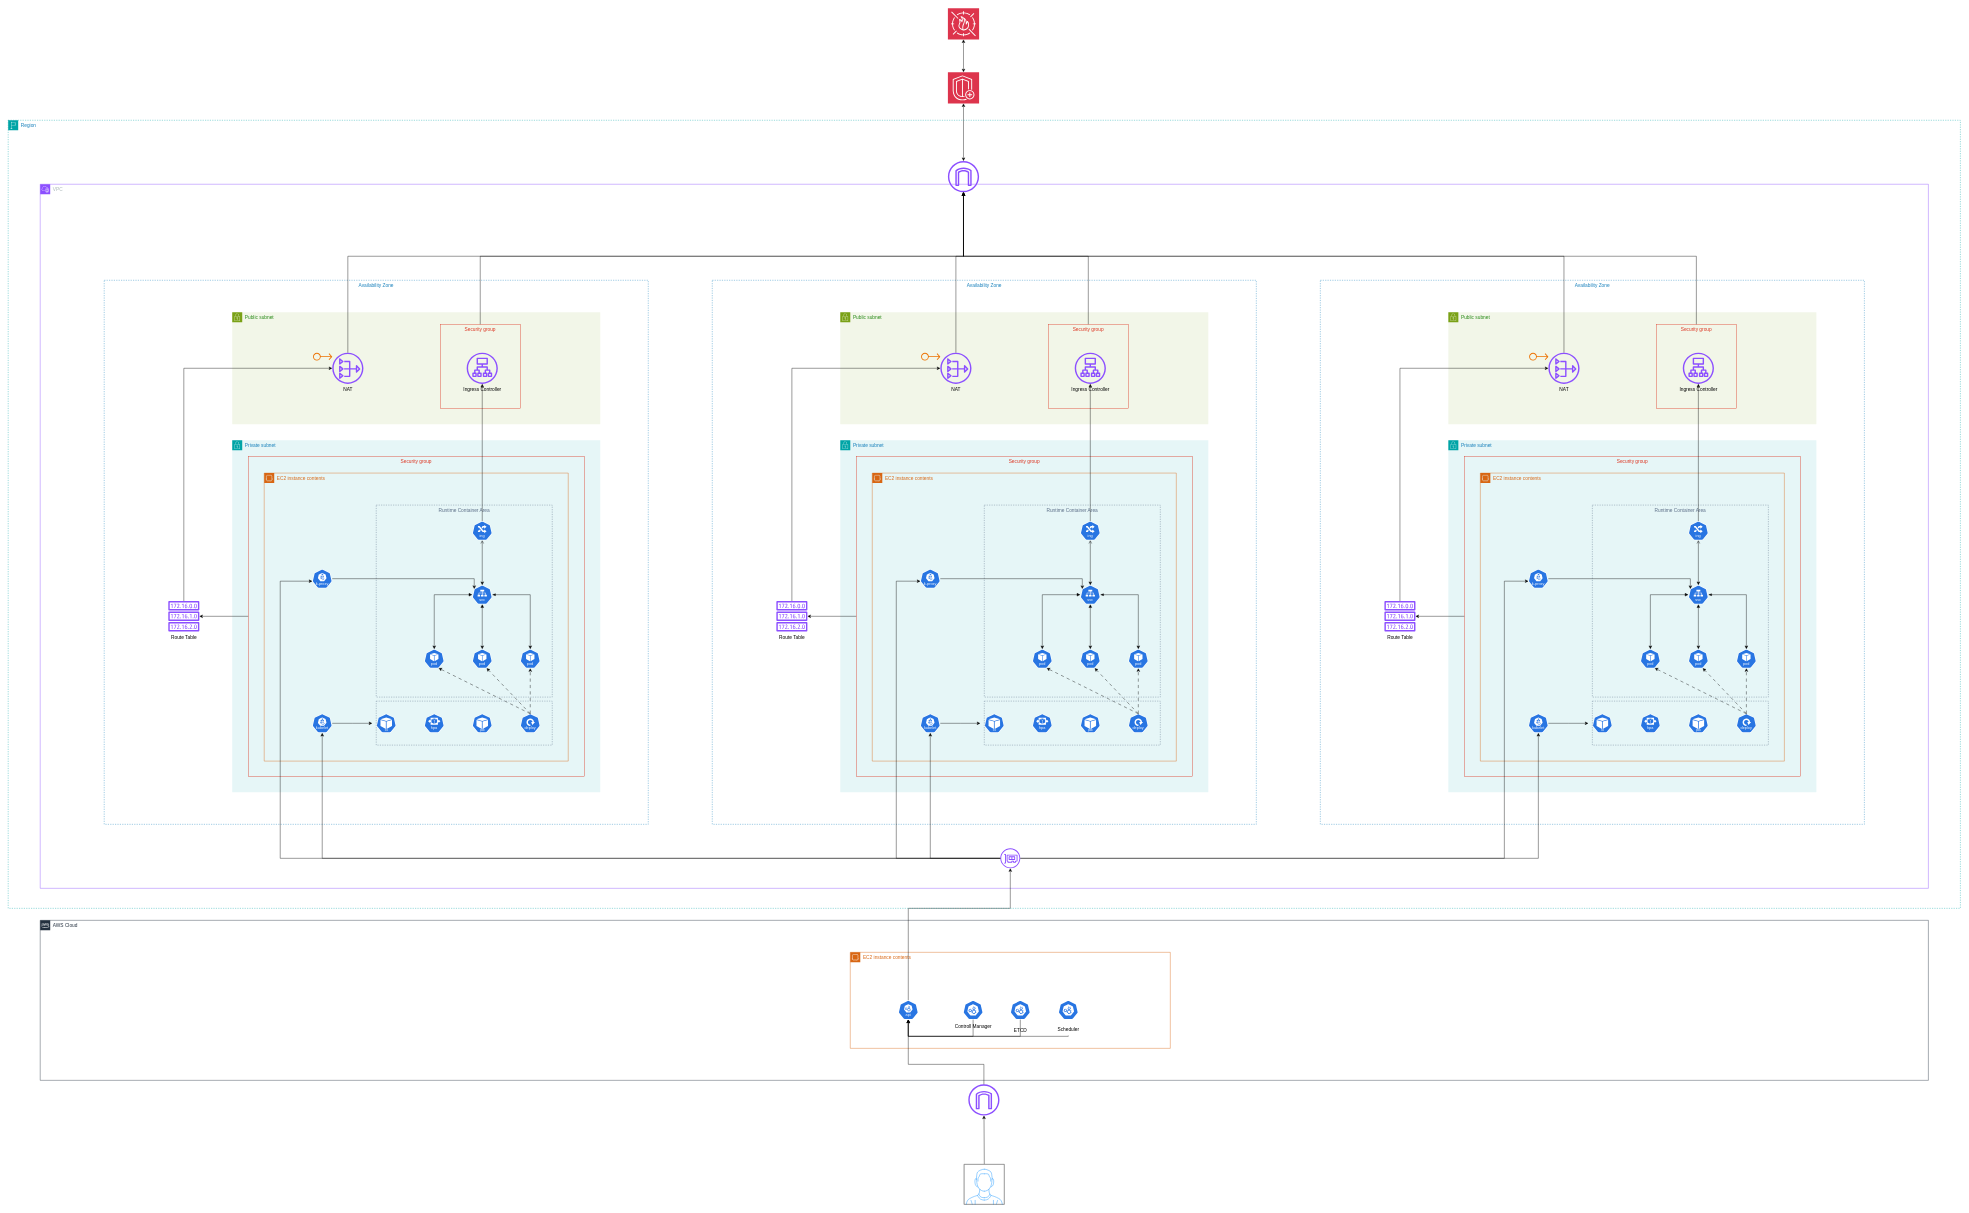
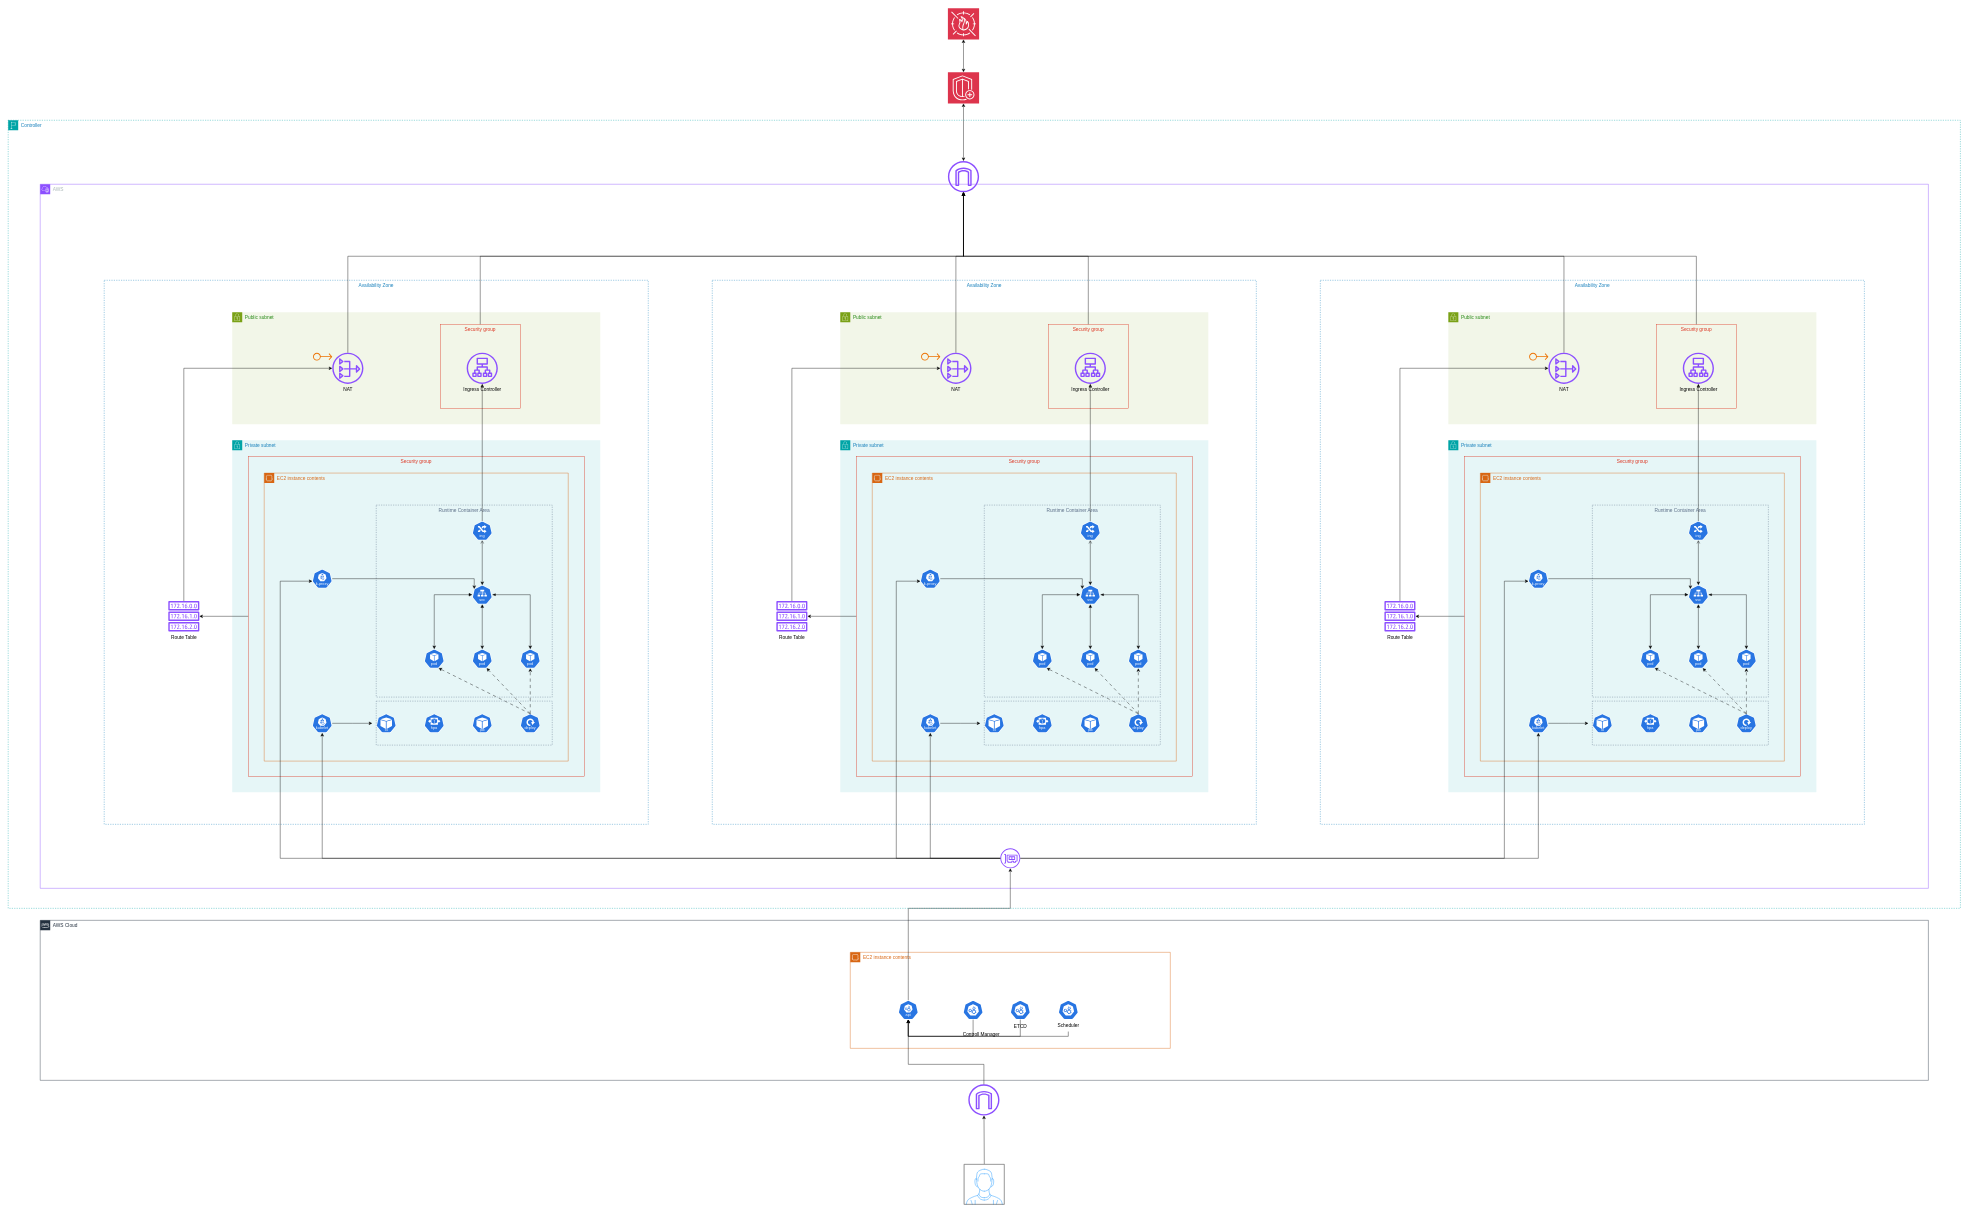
- <mxCell id="154" value="Region" style="points=[[0,0],[0.25,0],[0.5,0],[0.75,0],[1,0],[1,0.25],[1,0.5],[1,0.75],[1,1],[0.75,1],[0.5,1],[0.25,1],[0,1],[0,0.75],[0,0.5],[0,0.25]];outlineConnect=0;gradientColor=none;html=1;whiteSpace=wrap;fontSize=12;fontStyle=0;container=1;pointerEvents=0;collapsible=0;recursiveResize=0;shape=mxgraph.aws4.group;grIcon=mxgraph.aws4.group_region;strokeColor=#00A4A6;fillColor=none;verticalAlign=top;align=left;spacingLeft=30;fontColor=#147EBA;dashed=1;" vertex="1" parent="1"><mxGeometry x="20" y="300" width="4880" height="1970" as="geometry" /></mxCell>
+ <mxCell id="154" value="Controller" style="points=[[0,0],[0.25,0],[0.5,0],[0.75,0],[1,0],[1,0.25],[1,0.5],[1,0.75],[1,1],[0.75,1],[0.5,1],[0.25,1],[0,1],[0,0.75],[0,0.5],[0,0.25]];outlineConnect=0;gradientColor=none;html=1;whiteSpace=wrap;fontSize=12;fontStyle=0;container=1;pointerEvents=0;collapsible=0;recursiveResize=0;shape=mxgraph.aws4.group;grIcon=mxgraph.aws4.group_region;strokeColor=#00A4A6;fillColor=none;verticalAlign=top;align=left;spacingLeft=30;fontColor=#147EBA;dashed=1;" vertex="1" parent="1"><mxGeometry x="20" y="300" width="4880" height="1970" as="geometry" /></mxCell>
- <mxCell id="122" value="VPC" style="points=[[0,0],[0.25,0],[0.5,0],[0.75,0],[1,0],[1,0.25],[1,0.5],[1,0.75],[1,1],[0.75,1],[0.5,1],[0.25,1],[0,1],[0,0.75],[0,0.5],[0,0.25]];outlineConnect=0;gradientColor=none;html=1;whiteSpace=wrap;fontSize=12;fontStyle=0;container=1;pointerEvents=0;collapsible=0;recursiveResize=0;shape=mxgraph.aws4.group;grIcon=mxgraph.aws4.group_vpc2;strokeColor=#8C4FFF;fillColor=none;verticalAlign=top;align=left;spacingLeft=30;fontColor=#AAB7B8;dashed=0;" vertex="1" parent="1"><mxGeometry x="100" y="460" width="4720" height="1760" as="geometry" /></mxCell>
+ <mxCell id="122" value="AWS" style="points=[[0,0],[0.25,0],[0.5,0],[0.75,0],[1,0],[1,0.25],[1,0.5],[1,0.75],[1,1],[0.75,1],[0.5,1],[0.25,1],[0,1],[0,0.75],[0,0.5],[0,0.25]];outlineConnect=0;gradientColor=none;html=1;whiteSpace=wrap;fontSize=12;fontStyle=0;container=1;pointerEvents=0;collapsible=0;recursiveResize=0;shape=mxgraph.aws4.group;grIcon=mxgraph.aws4.group_vpc2;strokeColor=#8C4FFF;fillColor=none;verticalAlign=top;align=left;spacingLeft=30;fontColor=#AAB7B8;dashed=0;" vertex="1" parent="1"><mxGeometry x="100" y="460" width="4720" height="1760" as="geometry" /></mxCell>
- <mxCell id="130" value="Controll Manager" style="text;html=1;align=center;verticalAlign=middle;resizable=0;points=[];autosize=1;strokeColor=none;fillColor=none;" vertex="1" parent="126"><mxGeometry x="247" y="170" width="120" height="30" as="geometry" /></mxCell>
+ <mxCell id="130" value="Controll Manager" style="text;html=1;align=center;verticalAlign=middle;resizable=0;points=[];autosize=1;strokeColor=none;fillColor=none;" vertex="1" parent="126"><mxGeometry x="267" y="190" width="120" height="30" as="geometry" /></mxCell>
- <mxCell id="132" value="Scheduler" style="text;html=1;align=center;verticalAlign=middle;resizable=0;points=[];autosize=1;strokeColor=none;fillColor=none;" vertex="1" parent="126"><mxGeometry x="505" y="178" width="80" height="30" as="geometry" /></mxCell>
+ <mxCell id="132" value="Scheduler" style="text;html=1;align=center;verticalAlign=middle;resizable=0;points=[];autosize=1;strokeColor=none;fillColor=none;" vertex="1" parent="126"><mxGeometry x="505" y="168" width="80" height="30" as="geometry" /></mxCell>
- <mxCell id="131" value="ETCD" style="text;html=1;align=center;verticalAlign=middle;resizable=0;points=[];autosize=1;strokeColor=none;fillColor=none;" vertex="1" parent="126"><mxGeometry x="395" y="180" width="60" height="30" as="geometry" /></mxCell>
+ <mxCell id="131" value="ETCD" style="text;html=1;align=center;verticalAlign=middle;resizable=0;points=[];autosize=1;strokeColor=none;fillColor=none;" vertex="1" parent="126"><mxGeometry x="395" y="170" width="60" height="30" as="geometry" /></mxCell>
